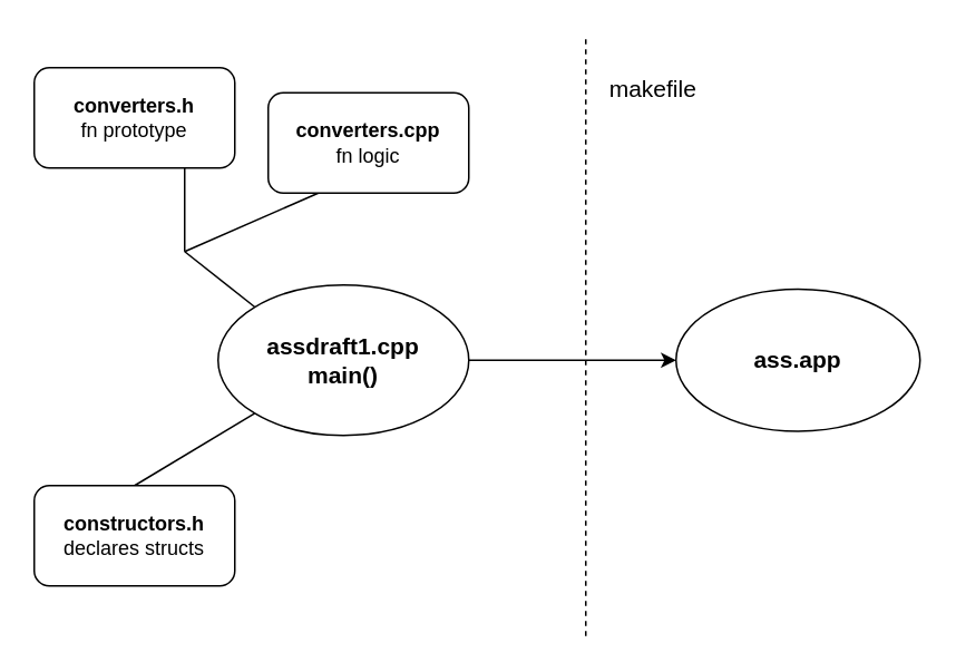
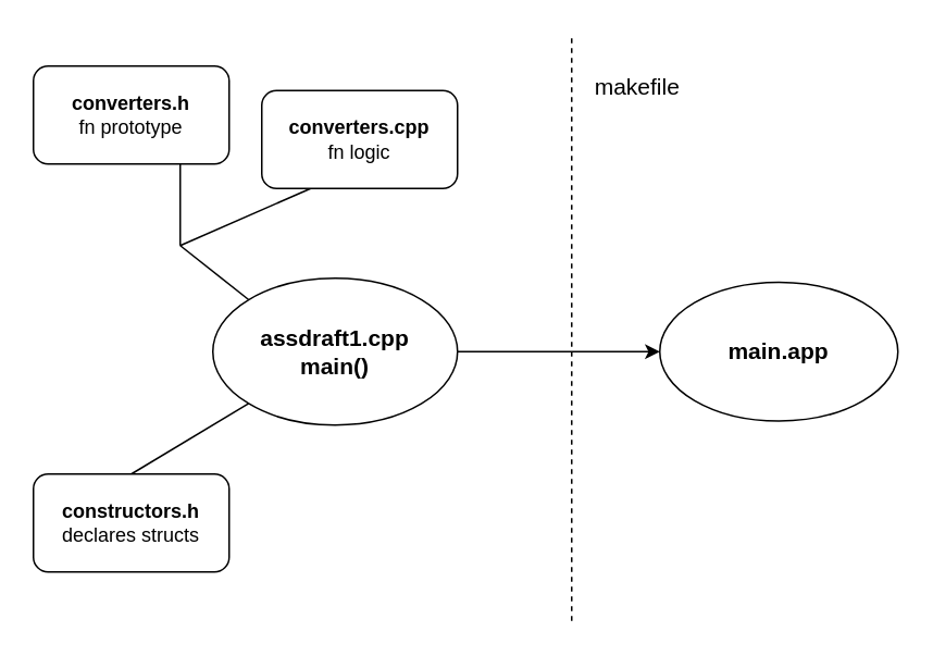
- <mxCell id="11" value="&lt;font style=&quot;font-size: 14px;&quot;&gt;&lt;b&gt;ass.app&lt;/b&gt;&lt;/font&gt;" style="ellipse;whiteSpace=wrap;html=1;" vertex="1" parent="1"><mxGeometry x="404" y="172.5" width="146" height="85" as="geometry" /></mxCell>
+ <mxCell id="11" value="&lt;font style=&quot;font-size: 14px;&quot;&gt;&lt;b&gt;main.app&lt;/b&gt;&lt;/font&gt;" style="ellipse;whiteSpace=wrap;html=1;" vertex="1" parent="1"><mxGeometry x="404" y="172.5" width="146" height="85" as="geometry" /></mxCell>
